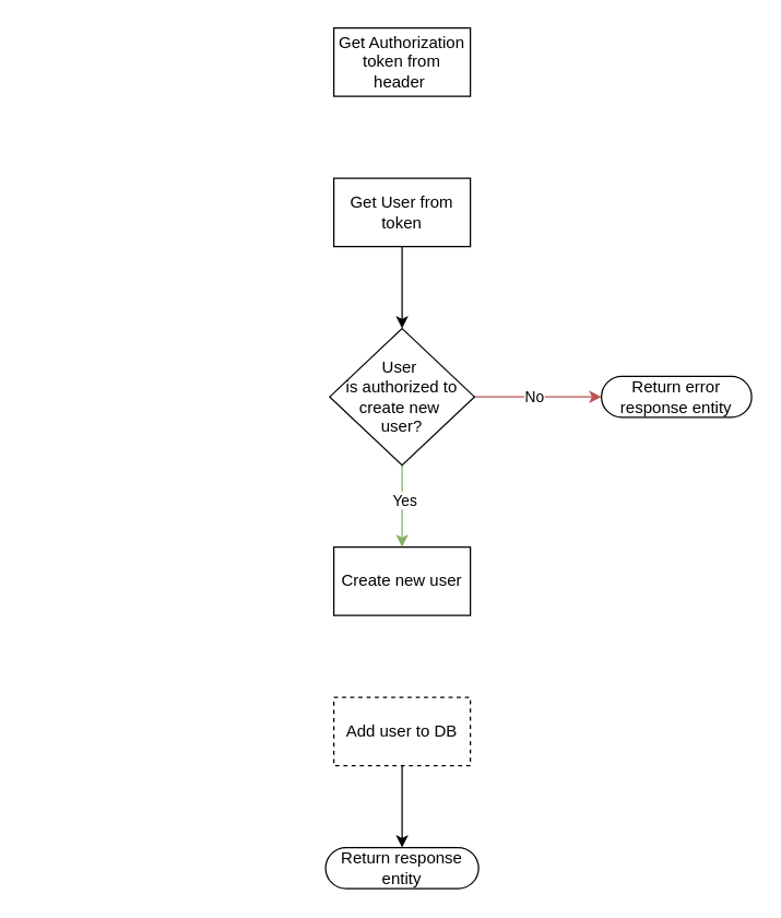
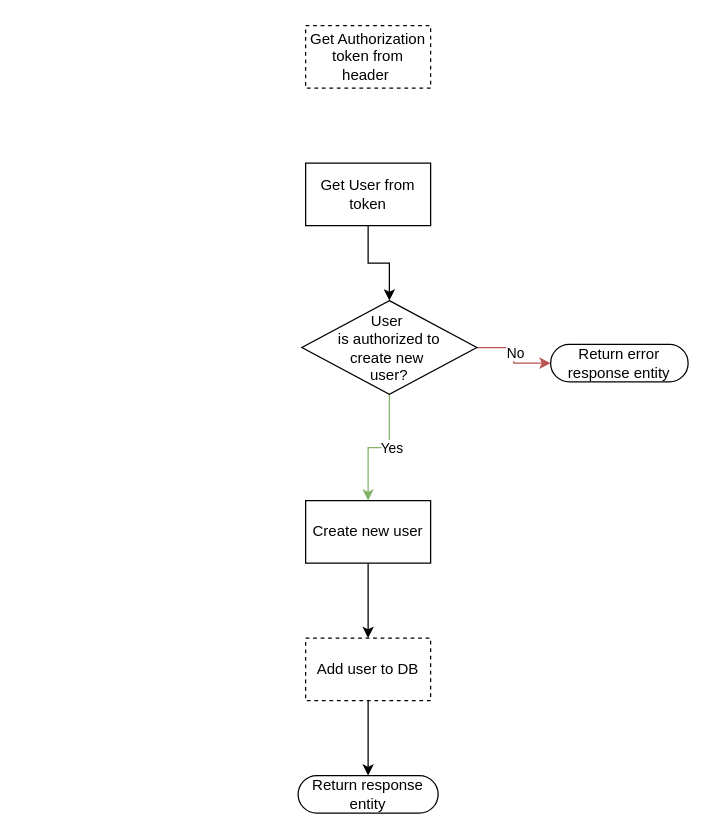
- <mxCell id="9" value="Get Authorization token from header&amp;nbsp;" style="html=1;dashed=0;whiteSpace=wrap;" vertex="1" parent="1"><mxGeometry x="244" y="20" width="100" height="50" as="geometry" /></mxCell>
+ <mxCell id="9" value="Get Authorization token from header&amp;nbsp;" style="html=1;dashed=1;whiteSpace=wrap;" vertex="1" parent="1"><mxGeometry x="244" y="20" width="100" height="50" as="geometry" /></mxCell>
- <mxCell id="14" value="&lt;div&gt;User&amp;nbsp;&lt;/div&gt;&lt;div&gt;is authorized to create&amp;nbsp;new&amp;nbsp;&lt;/div&gt;&lt;div&gt;user?&lt;/div&gt;" style="shape=rhombus;html=1;dashed=0;whiteSpace=wrap;perimeter=rhombusPerimeter;" vertex="1" parent="1"><mxGeometry x="241" y="240" width="106" height="100" as="geometry" /></mxCell>
+ <mxCell id="14" value="&lt;div&gt;User&amp;nbsp;&lt;/div&gt;&lt;div&gt;is authorized to create&amp;nbsp;new&amp;nbsp;&lt;/div&gt;&lt;div&gt;user?&lt;/div&gt;" style="shape=rhombus;html=1;dashed=0;whiteSpace=wrap;perimeter=rhombusPerimeter;" vertex="1" parent="1"><mxGeometry x="241" y="240" width="140" height="75" as="geometry" /></mxCell>
+ <mxCell id="4" style="edgeStyle=orthogonalEdgeStyle;rounded=0;orthogonalLoop=1;jettySize=auto;html=1;" edge="1" parent="1" source="5" target="7"><mxGeometry relative="1" as="geometry" /></mxCell>
